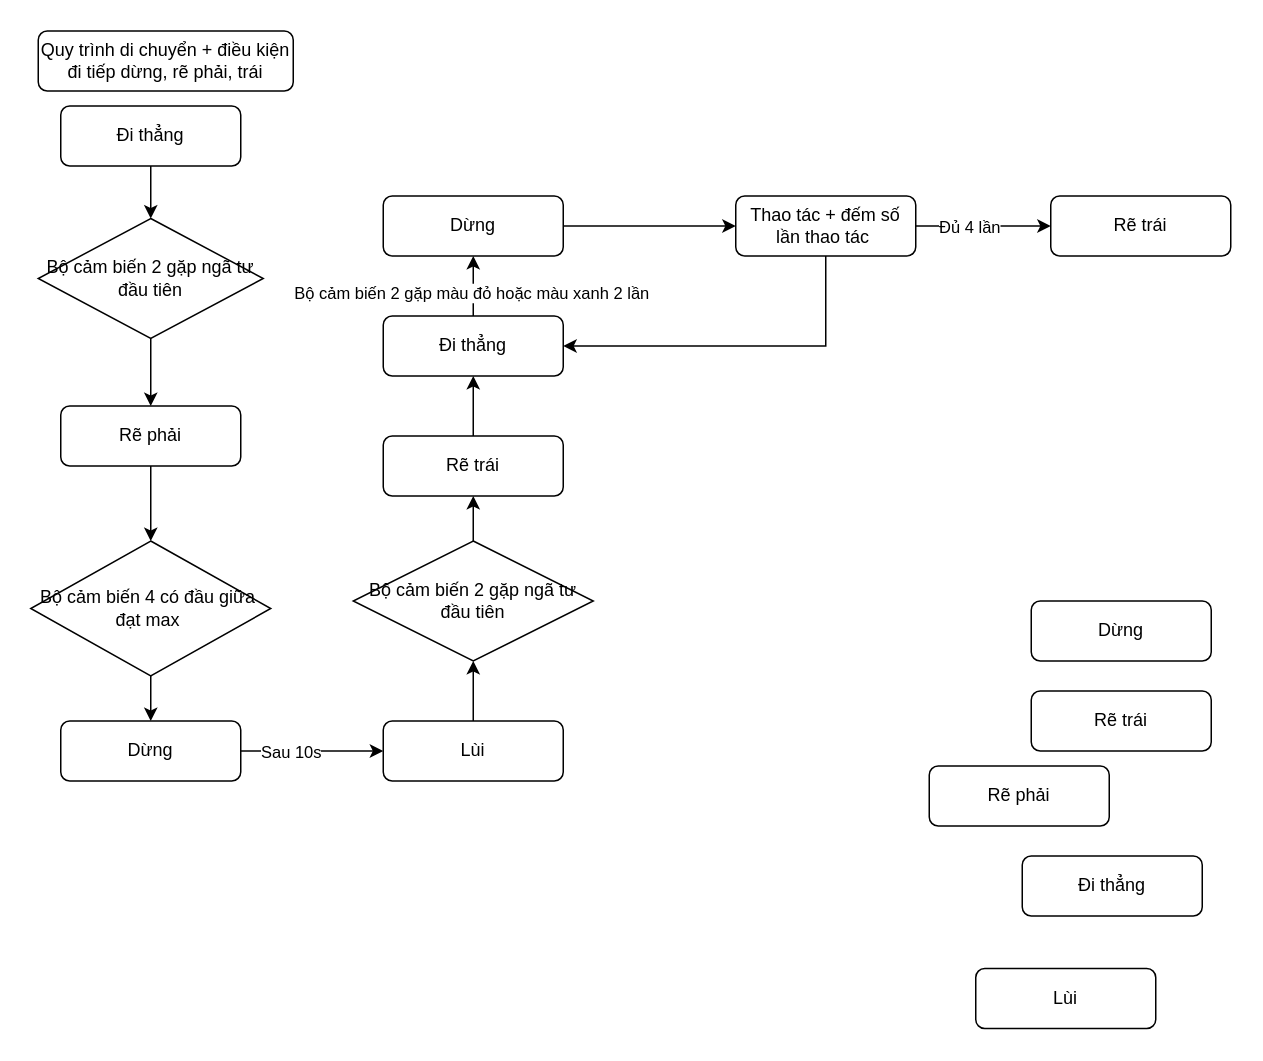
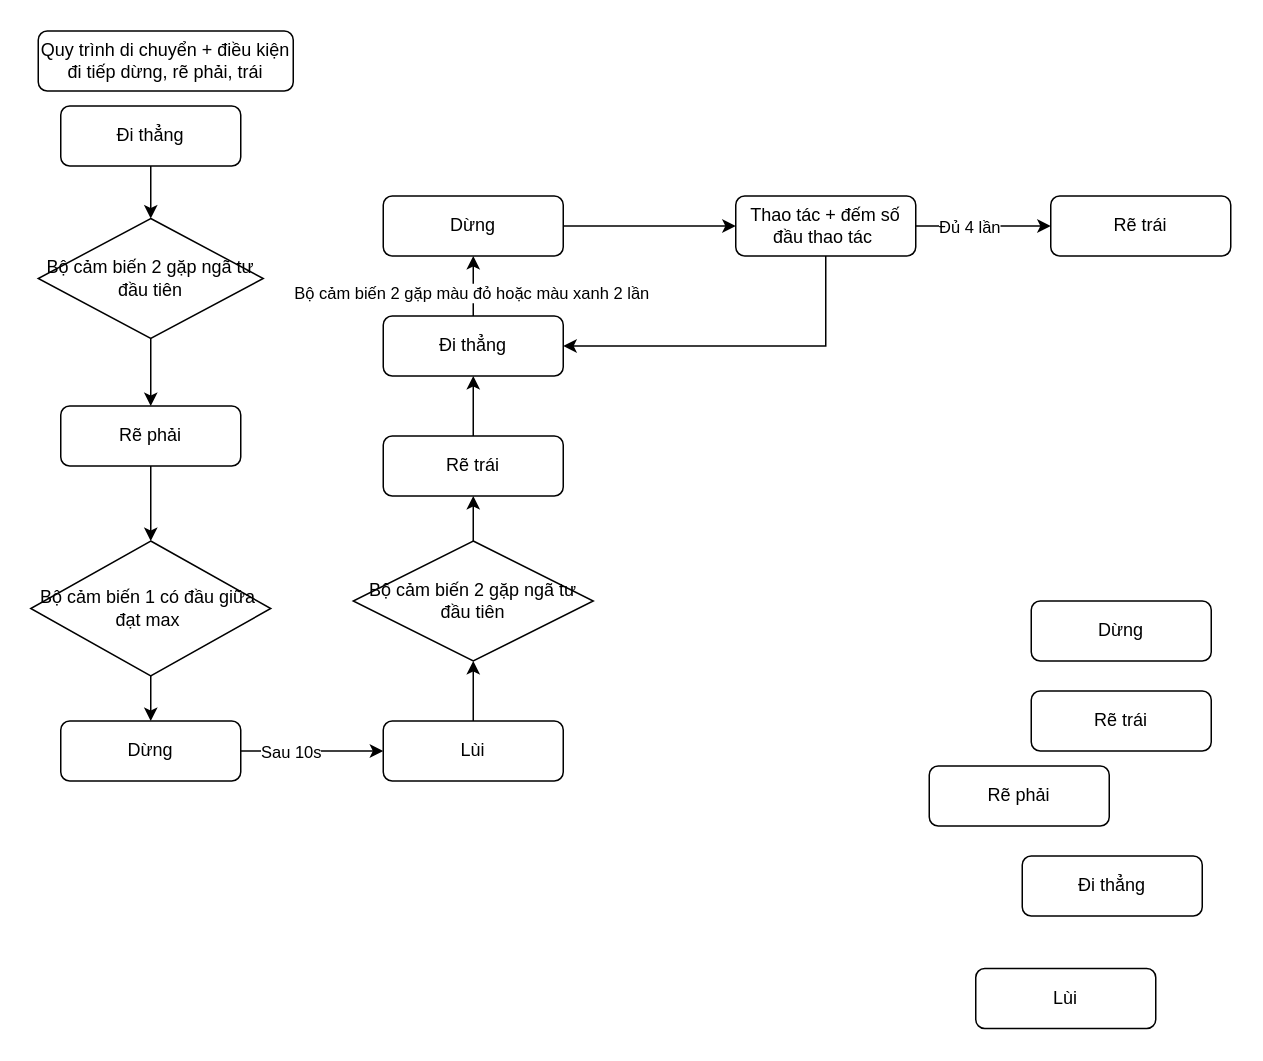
- <mxCell id="32" value="Thao tác + đếm số lần thao tác&amp;nbsp;" style="rounded=1;whiteSpace=wrap;html=1;" vertex="1" parent="1"><mxGeometry x="490" y="130" width="120" height="40" as="geometry" /></mxCell>
+ <mxCell id="32" value="Thao tác + đếm số đầu thao tác&amp;nbsp;" style="rounded=1;whiteSpace=wrap;html=1;" vertex="1" parent="1"><mxGeometry x="490" y="130" width="120" height="40" as="geometry" /></mxCell>
- <mxCell id="16" value="&lt;div style=&quot;&quot;&gt;&lt;span style=&quot;background-color: initial; line-height: 70%;&quot;&gt;Bộ cảm biến 4 có đầu giữa&amp;nbsp; đạt max&amp;nbsp;&lt;/span&gt;&lt;/div&gt;" style="rhombus;whiteSpace=wrap;html=1;align=center;" vertex="1" parent="1"><mxGeometry x="20" y="360" width="160" height="90" as="geometry" /></mxCell>
+ <mxCell id="16" value="&lt;div style=&quot;&quot;&gt;&lt;span style=&quot;background-color: initial; line-height: 70%;&quot;&gt;Bộ cảm biến 1 có đầu giữa&amp;nbsp; đạt max&amp;nbsp;&lt;/span&gt;&lt;/div&gt;" style="rhombus;whiteSpace=wrap;html=1;align=center;" vertex="1" parent="1"><mxGeometry x="20" y="360" width="160" height="90" as="geometry" /></mxCell>
